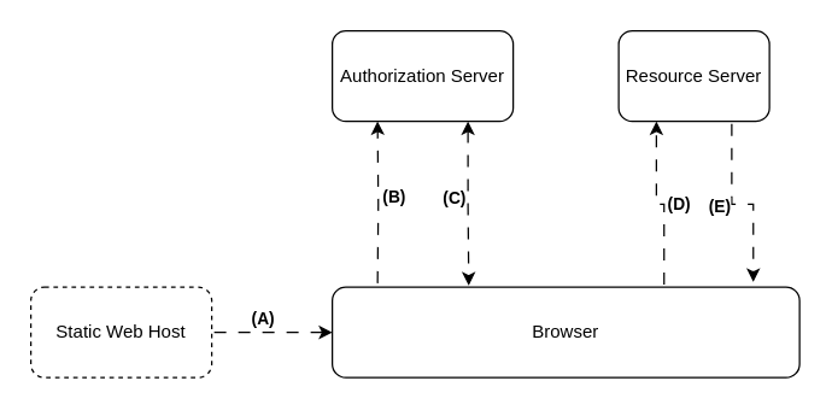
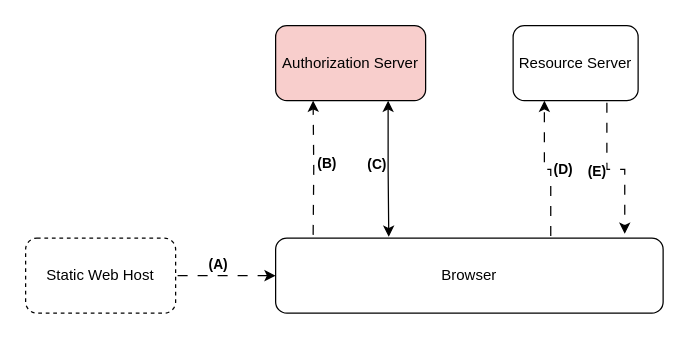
- <mxCell id="7" value="Authorization Server" style="rounded=1;whiteSpace=wrap;html=1;" vertex="1" parent="1"><mxGeometry x="220" y="20" width="120" height="60" as="geometry" /></mxCell>
+ <mxCell id="7" value="Authorization Server" style="rounded=1;whiteSpace=wrap;html=1;fillColor=#f8cecc;" vertex="1" parent="1"><mxGeometry x="220" y="20" width="120" height="60" as="geometry" /></mxCell>
- <mxCell id="5" style="edgeStyle=orthogonalEdgeStyle;rounded=0;orthogonalLoop=1;jettySize=auto;html=1;exitX=0.75;exitY=1;exitDx=0;exitDy=0;entryX=0.292;entryY=-0.017;entryDx=0;entryDy=0;entryPerimeter=0;dashed=1;dashPattern=8 8;startArrow=classic;startFill=1;" edge="1" parent="1" source="7" target="15"><mxGeometry relative="1" as="geometry"><mxPoint x="297" y="190" as="targetPoint" /></mxGeometry></mxCell>
+ <mxCell id="5" style="edgeStyle=orthogonalEdgeStyle;rounded=0;orthogonalLoop=1;jettySize=auto;html=1;exitX=0.75;exitY=1;exitDx=0;exitDy=0;entryX=0.292;entryY=-0.017;entryDx=0;entryDy=0;entryPerimeter=0;dashed=0;dashPattern=8 8;startArrow=classic;startFill=1;" edge="1" parent="1" source="7" target="15"><mxGeometry relative="1" as="geometry"><mxPoint x="297" y="190" as="targetPoint" /></mxGeometry></mxCell>
